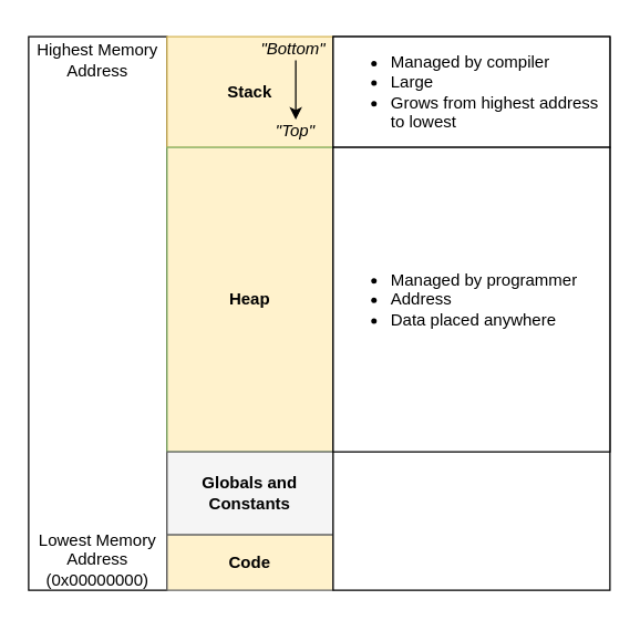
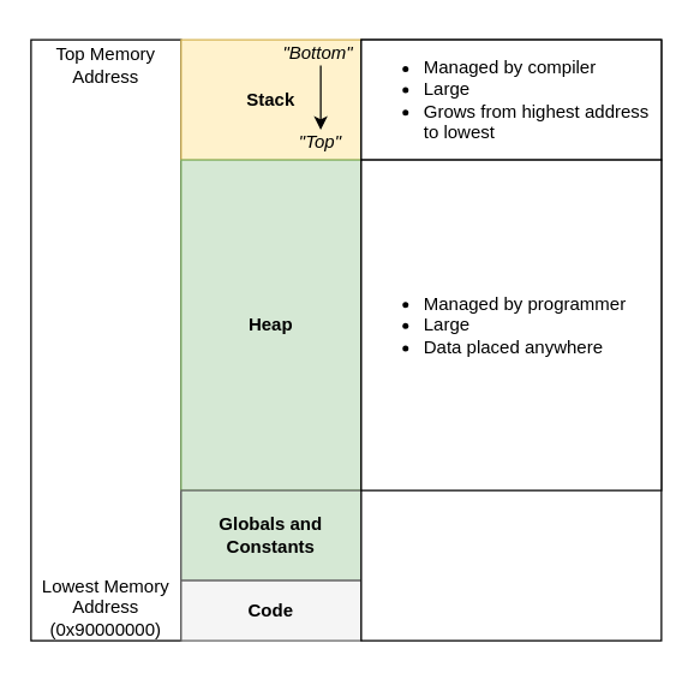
- <mxCell id="8" value="Highest Memory&lt;br&gt;Address" style="text;html=1;align=center;verticalAlign=middle;whiteSpace=wrap;rounded=0;" vertex="1" parent="1"><mxGeometry x="25" y="28" width="90" height="30" as="geometry" /></mxCell>
+ <mxCell id="8" value="Top Memory&lt;br&gt;Address" style="text;html=1;align=center;verticalAlign=middle;whiteSpace=wrap;rounded=0;" vertex="1" parent="1"><mxGeometry x="25" y="28" width="90" height="30" as="geometry" /></mxCell>
- <mxCell id="4" value="Heap" style="rounded=0;whiteSpace=wrap;html=1;fillColor=#fff2cc;strokeColor=#82b366;fontStyle=1;fontColor=#000000;" vertex="1" parent="1"><mxGeometry x="120" y="106" width="120" height="220" as="geometry" /></mxCell>
+ <mxCell id="4" value="Heap" style="rounded=0;whiteSpace=wrap;html=1;fillColor=#d5e8d4;strokeColor=#82b366;fontStyle=1;fontColor=#000000;" vertex="1" parent="1"><mxGeometry x="120" y="106" width="120" height="220" as="geometry" /></mxCell>
- <mxCell id="13" value="&lt;ul&gt;&lt;li&gt;Managed by programmer&lt;/li&gt;&lt;li style=&quot;&quot;&gt;Address&lt;/li&gt;&lt;li style=&quot;&quot;&gt;Data placed anywhere&lt;/li&gt;&lt;/ul&gt;" style="rounded=0;whiteSpace=wrap;html=1;align=left;" vertex="1" parent="1"><mxGeometry x="240" y="106" width="200" height="220" as="geometry" /></mxCell>
+ <mxCell id="13" value="&lt;ul&gt;&lt;li&gt;Managed by programmer&lt;/li&gt;&lt;li style=&quot;&quot;&gt;Large&lt;/li&gt;&lt;li style=&quot;&quot;&gt;Data placed anywhere&lt;/li&gt;&lt;/ul&gt;" style="rounded=0;whiteSpace=wrap;html=1;align=left;" vertex="1" parent="1"><mxGeometry x="240" y="106" width="200" height="220" as="geometry" /></mxCell>
- <mxCell id="5" value="Globals and Constants" style="rounded=0;whiteSpace=wrap;html=1;fillColor=#f5f5f5;fontColor=#000000;strokeColor=#666666;fontStyle=1" vertex="1" parent="1"><mxGeometry x="120" y="326" width="120" height="60" as="geometry" /></mxCell>
+ <mxCell id="5" value="Globals and Constants" style="rounded=0;whiteSpace=wrap;html=1;fillColor=#d5e8d4;fontColor=#000000;strokeColor=#666666;fontStyle=1;" vertex="1" parent="1"><mxGeometry x="120" y="326" width="120" height="60" as="geometry" /></mxCell>
- <mxCell id="7" value="Lowest Memory Address&lt;br&gt;(0x00000000)" style="text;html=1;align=center;verticalAlign=middle;whiteSpace=wrap;rounded=0;" vertex="1" parent="1"><mxGeometry x="25" y="384" width="90" height="40" as="geometry" /></mxCell>
+ <mxCell id="7" value="Lowest Memory Address&lt;br&gt;(0x90000000)" style="text;html=1;align=center;verticalAlign=middle;whiteSpace=wrap;rounded=0;" vertex="1" parent="1"><mxGeometry x="25" y="384" width="90" height="40" as="geometry" /></mxCell>
- <mxCell id="6" value="Code" style="rounded=0;whiteSpace=wrap;html=1;fillColor=#fff2cc;fontColor=#000000;strokeColor=#666666;fontStyle=1;" vertex="1" parent="1"><mxGeometry x="120" y="386" width="120" height="40" as="geometry" /></mxCell>
+ <mxCell id="6" value="Code" style="rounded=0;whiteSpace=wrap;html=1;fillColor=#f5f5f5;fontColor=#000000;strokeColor=#666666;fontStyle=1" vertex="1" parent="1"><mxGeometry x="120" y="386" width="120" height="40" as="geometry" /></mxCell>
